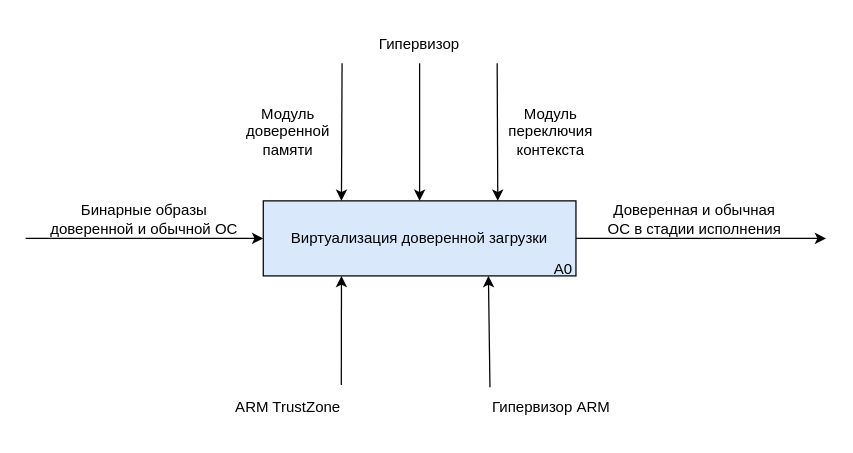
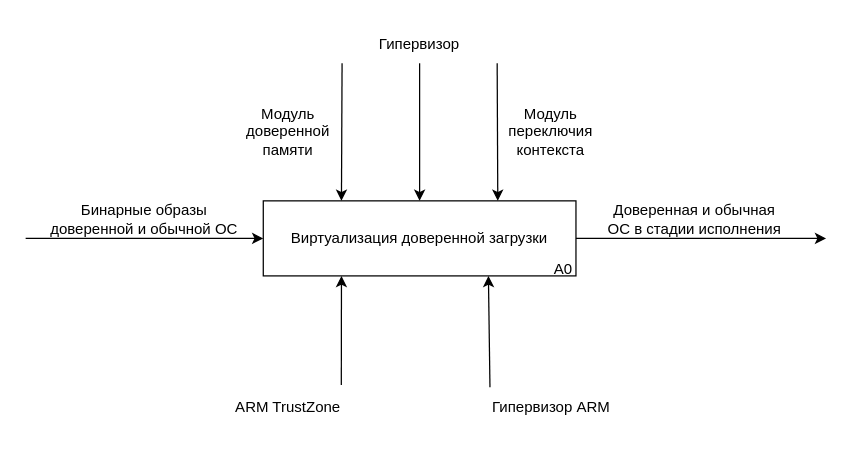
- <mxCell id="3" value="Виртуализация доверенной загрузки" style="rounded=0;whiteSpace=wrap;html=1;fillColor=#dae8fc;" vertex="1" parent="1"><mxGeometry x="210" y="160" width="250" height="60" as="geometry" /></mxCell>
+ <mxCell id="3" value="Виртуализация доверенной загрузки" style="rounded=0;whiteSpace=wrap;html=1;" vertex="1" parent="1"><mxGeometry x="210" y="160" width="250" height="60" as="geometry" /></mxCell>
